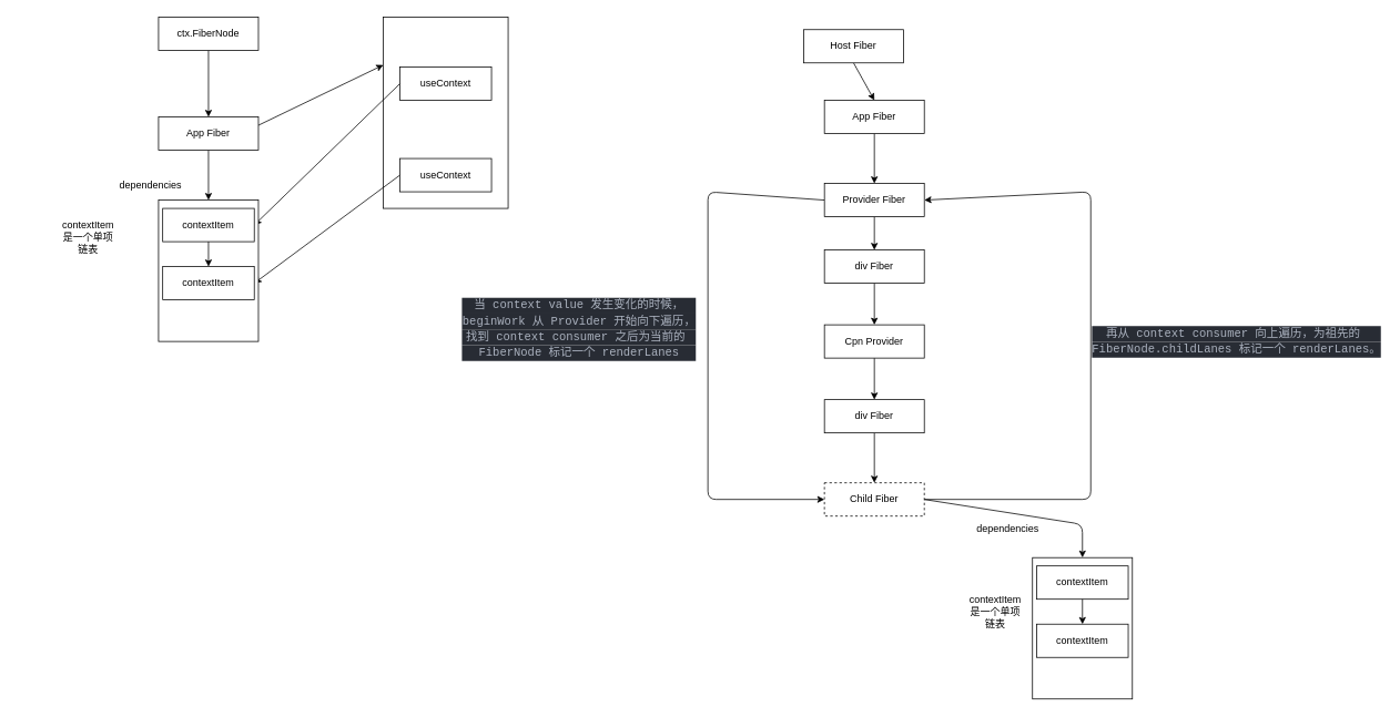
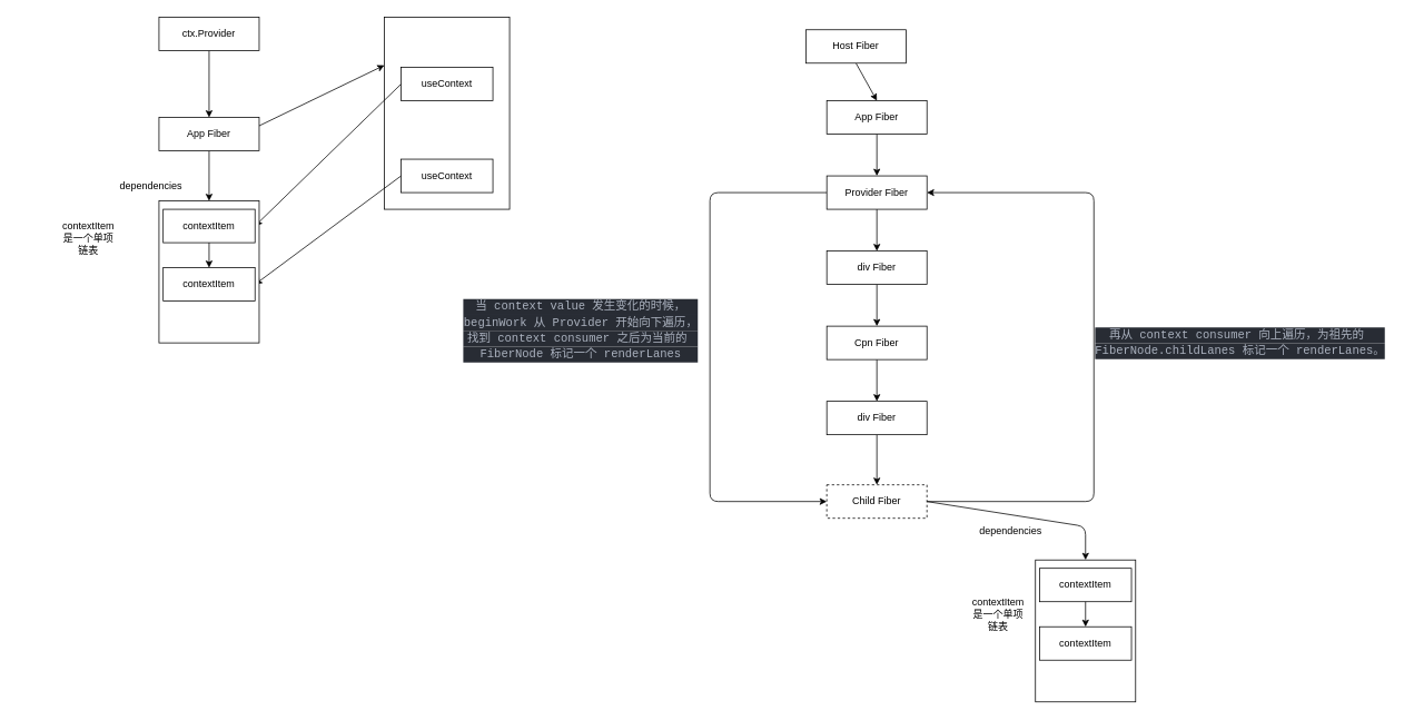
- <mxCell id="6" value="ctx.FiberNode" style="rounded=0;whiteSpace=wrap;html=1;" vertex="1" parent="1"><mxGeometry x="190" y="20" width="120" height="40" as="geometry" /></mxCell>
+ <mxCell id="6" value="ctx.Provider" style="rounded=0;whiteSpace=wrap;html=1;" vertex="1" parent="1"><mxGeometry x="190" y="20" width="120" height="40" as="geometry" /></mxCell>
- <mxCell id="24" value="Provider Fiber" style="rounded=0;whiteSpace=wrap;html=1;" vertex="1" parent="1"><mxGeometry x="990" y="220" width="120" height="40" as="geometry" /></mxCell>
+ <mxCell id="24" value="Provider Fiber" style="rounded=0;whiteSpace=wrap;html=1;" vertex="1" parent="1"><mxGeometry x="990" y="210" width="120" height="40" as="geometry" /></mxCell>
- <mxCell id="28" value="Cpn Provider" style="rounded=0;whiteSpace=wrap;html=1;" vertex="1" parent="1"><mxGeometry x="990" y="390" width="120" height="40" as="geometry" /></mxCell>
+ <mxCell id="28" value="Cpn Fiber" style="rounded=0;whiteSpace=wrap;html=1;" vertex="1" parent="1"><mxGeometry x="990" y="390" width="120" height="40" as="geometry" /></mxCell>
